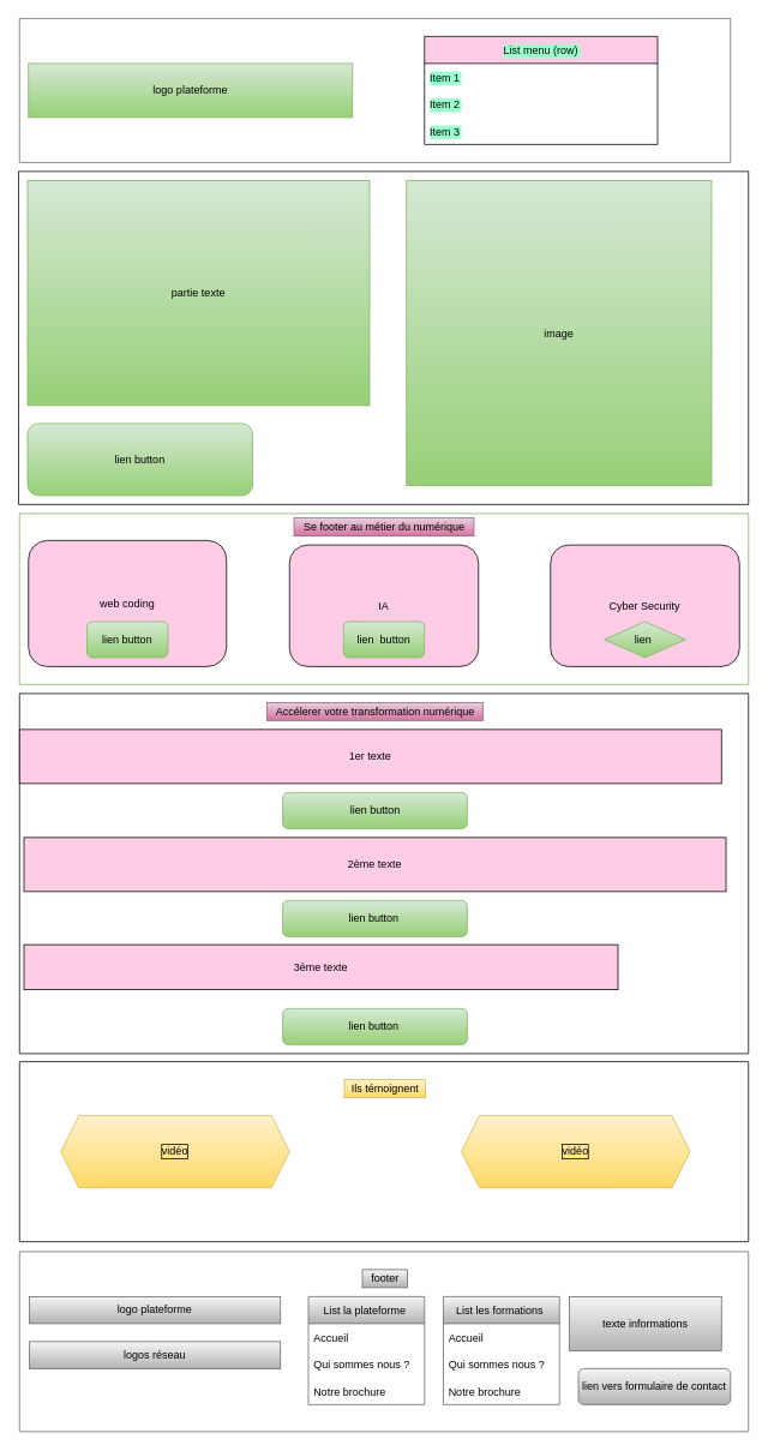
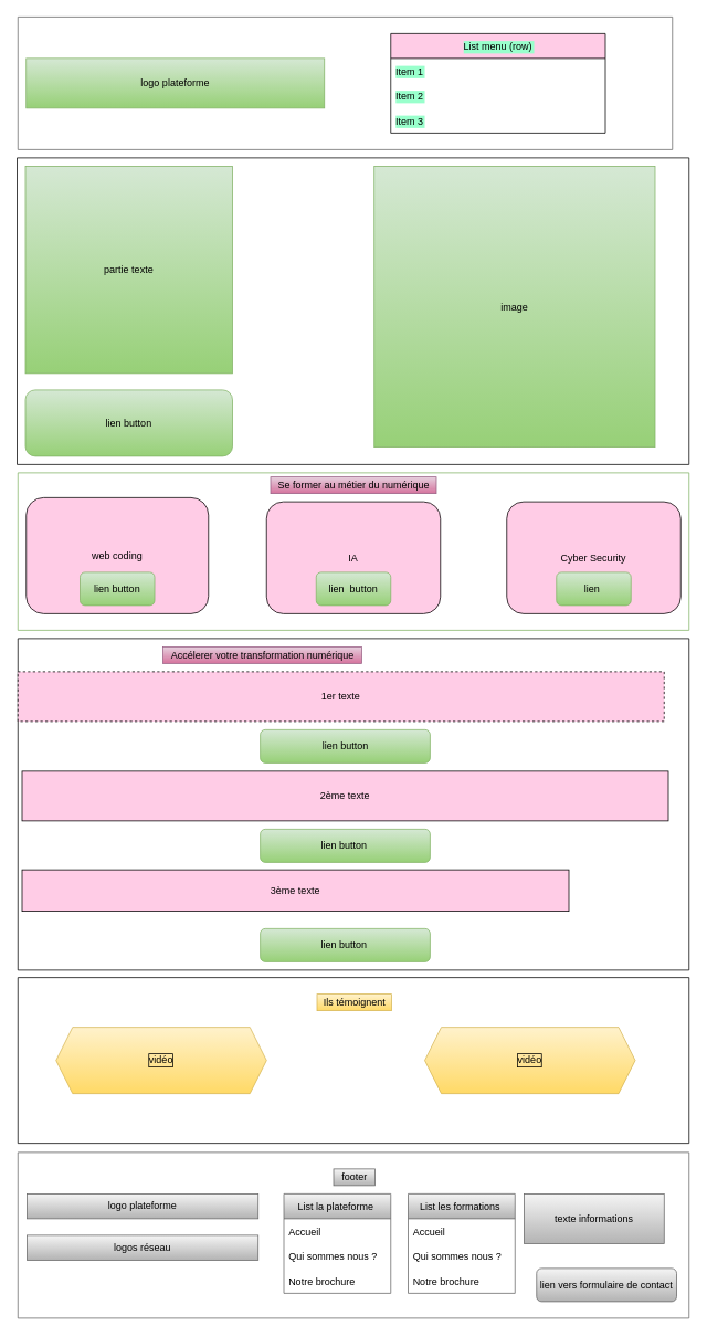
- <mxCell id="3" value="partie texte" style="whiteSpace=wrap;html=1;aspect=fixed;labelBackgroundColor=none;fillColor=#d5e8d4;gradientColor=#97d077;strokeColor=#82b366;" vertex="1" parent="2"><mxGeometry x="10" y="10" width="380" height="250" as="geometry" /></mxCell>
+ <mxCell id="3" value="partie texte" style="whiteSpace=wrap;html=1;aspect=fixed;labelBackgroundColor=none;fillColor=#d5e8d4;gradientColor=#97d077;strokeColor=#82b366;" vertex="1" parent="2"><mxGeometry x="10" y="10" width="250" height="250" as="geometry" /></mxCell>
- <mxCell id="11" value="Se footer au métier du numérique" style="text;html=1;align=center;verticalAlign=middle;resizable=0;points=[];autosize=1;strokeColor=#996185;fillColor=#e6d0de;labelBackgroundColor=none;labelBorderColor=none;gradientColor=#d5739d;" vertex="1" parent="6"><mxGeometry x="305" y="5" width="200" height="20" as="geometry" /></mxCell>
+ <mxCell id="11" value="Se former au métier du numérique" style="text;html=1;align=center;verticalAlign=middle;resizable=0;points=[];autosize=1;strokeColor=#996185;fillColor=#e6d0de;labelBackgroundColor=none;labelBorderColor=none;gradientColor=#d5739d;" vertex="1" parent="6"><mxGeometry x="305" y="5" width="200" height="20" as="geometry" /></mxCell>
- <mxCell id="13" value="lien&amp;nbsp;" style="rhombus;whiteSpace=wrap;html=1;shadow=0;sketch=0;fillColor=#d5e8d4;gradientColor=#97d077;strokeColor=#82b366;" vertex="1" parent="6"><mxGeometry x="650" y="120" width="90" height="40" as="geometry" /></mxCell>
+ <mxCell id="13" value="lien&amp;nbsp;" style="rounded=1;whiteSpace=wrap;html=1;shadow=0;sketch=0;fillColor=#d5e8d4;gradientColor=#97d077;strokeColor=#82b366;" vertex="1" parent="6"><mxGeometry x="650" y="120" width="90" height="40" as="geometry" /></mxCell>
- <mxCell id="26" value="Accélerer votre transformation numérique" style="text;html=1;align=center;verticalAlign=middle;resizable=0;points=[];autosize=1;strokeColor=#996185;fillColor=#e6d0de;labelBorderColor=none;labelBackgroundColor=none;gradientColor=#d5739d;" vertex="1" parent="20"><mxGeometry x="275" y="10" width="240" height="20" as="geometry" /></mxCell>
+ <mxCell id="26" value="Accélerer votre transformation numérique" style="text;html=1;align=center;verticalAlign=middle;resizable=0;points=[];autosize=1;strokeColor=#996185;fillColor=#e6d0de;labelBorderColor=none;labelBackgroundColor=none;gradientColor=#d5739d;" vertex="1" parent="20"><mxGeometry x="175" y="10" width="240" height="20" as="geometry" /></mxCell>
- <mxCell id="27" value="1er texte" style="whiteSpace=wrap;html=1;rounded=0;shadow=0;labelBackgroundColor=none;sketch=0;fillColor=#FFCCE6;gradientColor=none;" vertex="1" parent="20"><mxGeometry y="40" width="780" height="60" as="geometry" /></mxCell>
+ <mxCell id="27" value="1er texte" style="whiteSpace=wrap;html=1;rounded=0;shadow=0;labelBackgroundColor=none;sketch=0;fillColor=#FFCCE6;gradientColor=none;dashed=1;" vertex="1" parent="20"><mxGeometry y="40" width="780" height="60" as="geometry" /></mxCell>
- <mxCell id="45" value="lien vers formulaire de contact" style="rounded=1;whiteSpace=wrap;html=1;shadow=0;sketch=0;fillColor=#f5f5f5;gradientColor=#b3b3b3;strokeColor=#666666;" vertex="1" parent="32"><mxGeometry x="621" y="130" width="169" height="40" as="geometry" /></mxCell>
+ <mxCell id="45" value="lien vers formulaire de contact" style="rounded=1;whiteSpace=wrap;html=1;shadow=0;sketch=0;fillColor=#f5f5f5;gradientColor=#b3b3b3;strokeColor=#666666;" vertex="1" parent="32"><mxGeometry x="626" y="140" width="169" height="40" as="geometry" /></mxCell>
